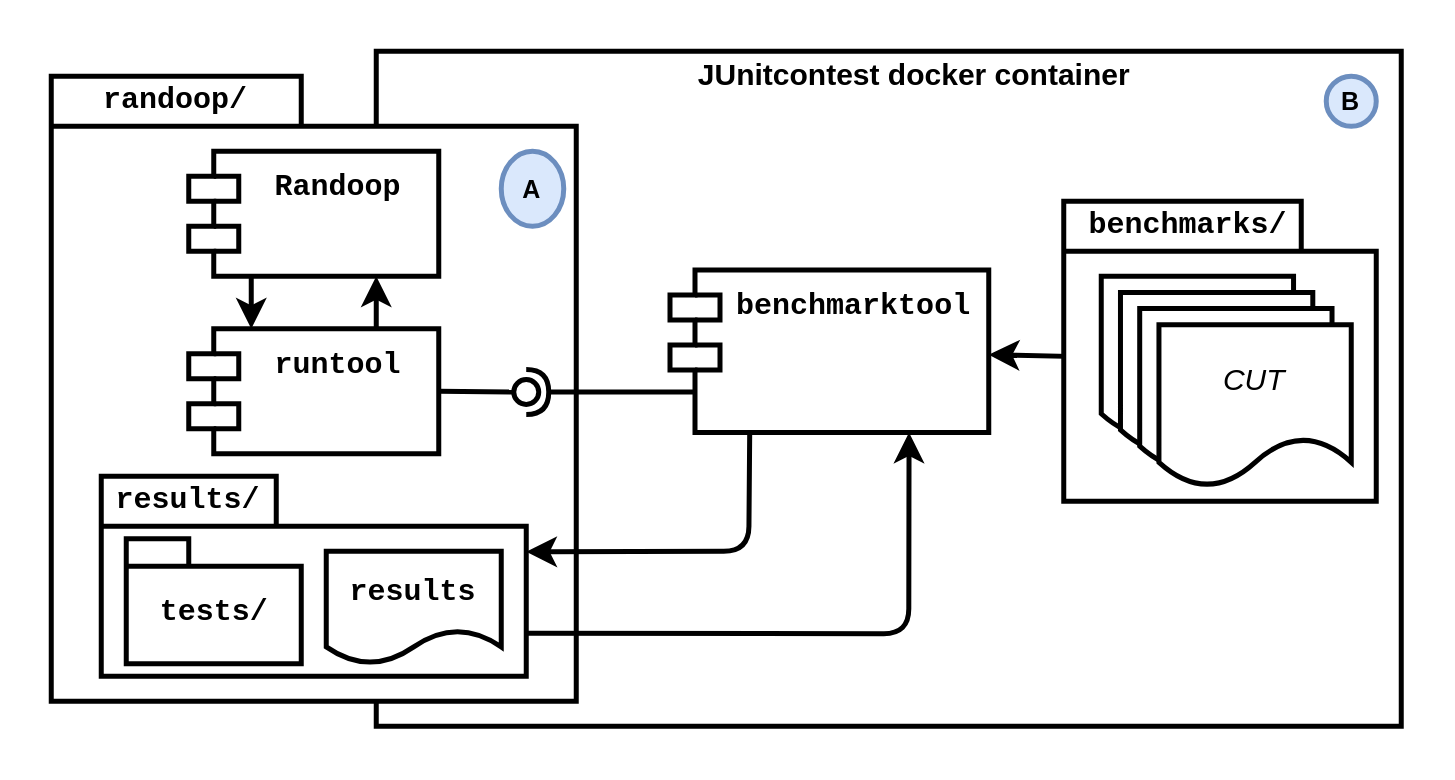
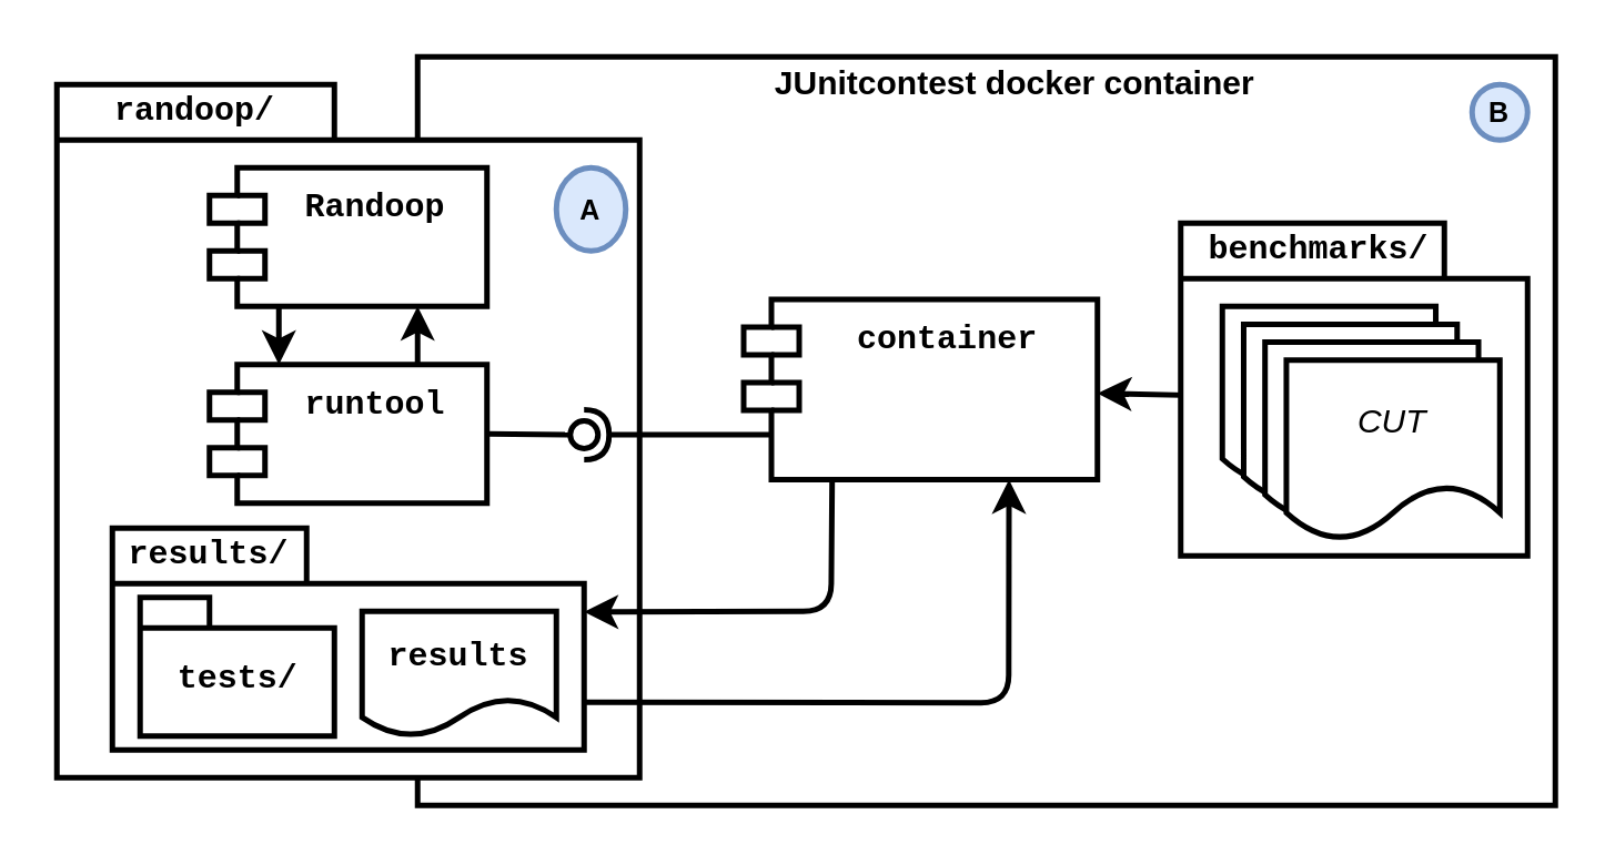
- <mxCell id="12" value="benchmarktool" style="shape=module;align=left;spacingLeft=20;align=center;verticalAlign=top;fillColor=#ffffff;fontFamily=Courier New;fontStyle=1;strokeWidth=2;" parent="1" vertex="1"><mxGeometry x="267.5" y="107.5" width="127.5" height="65" as="geometry" /></mxCell>
+ <mxCell id="12" value="container" style="shape=module;align=left;spacingLeft=20;align=center;verticalAlign=top;fillColor=#ffffff;fontFamily=Courier New;fontStyle=1;strokeWidth=2;" parent="1" vertex="1"><mxGeometry x="267.5" y="107.5" width="127.5" height="65" as="geometry" /></mxCell>
